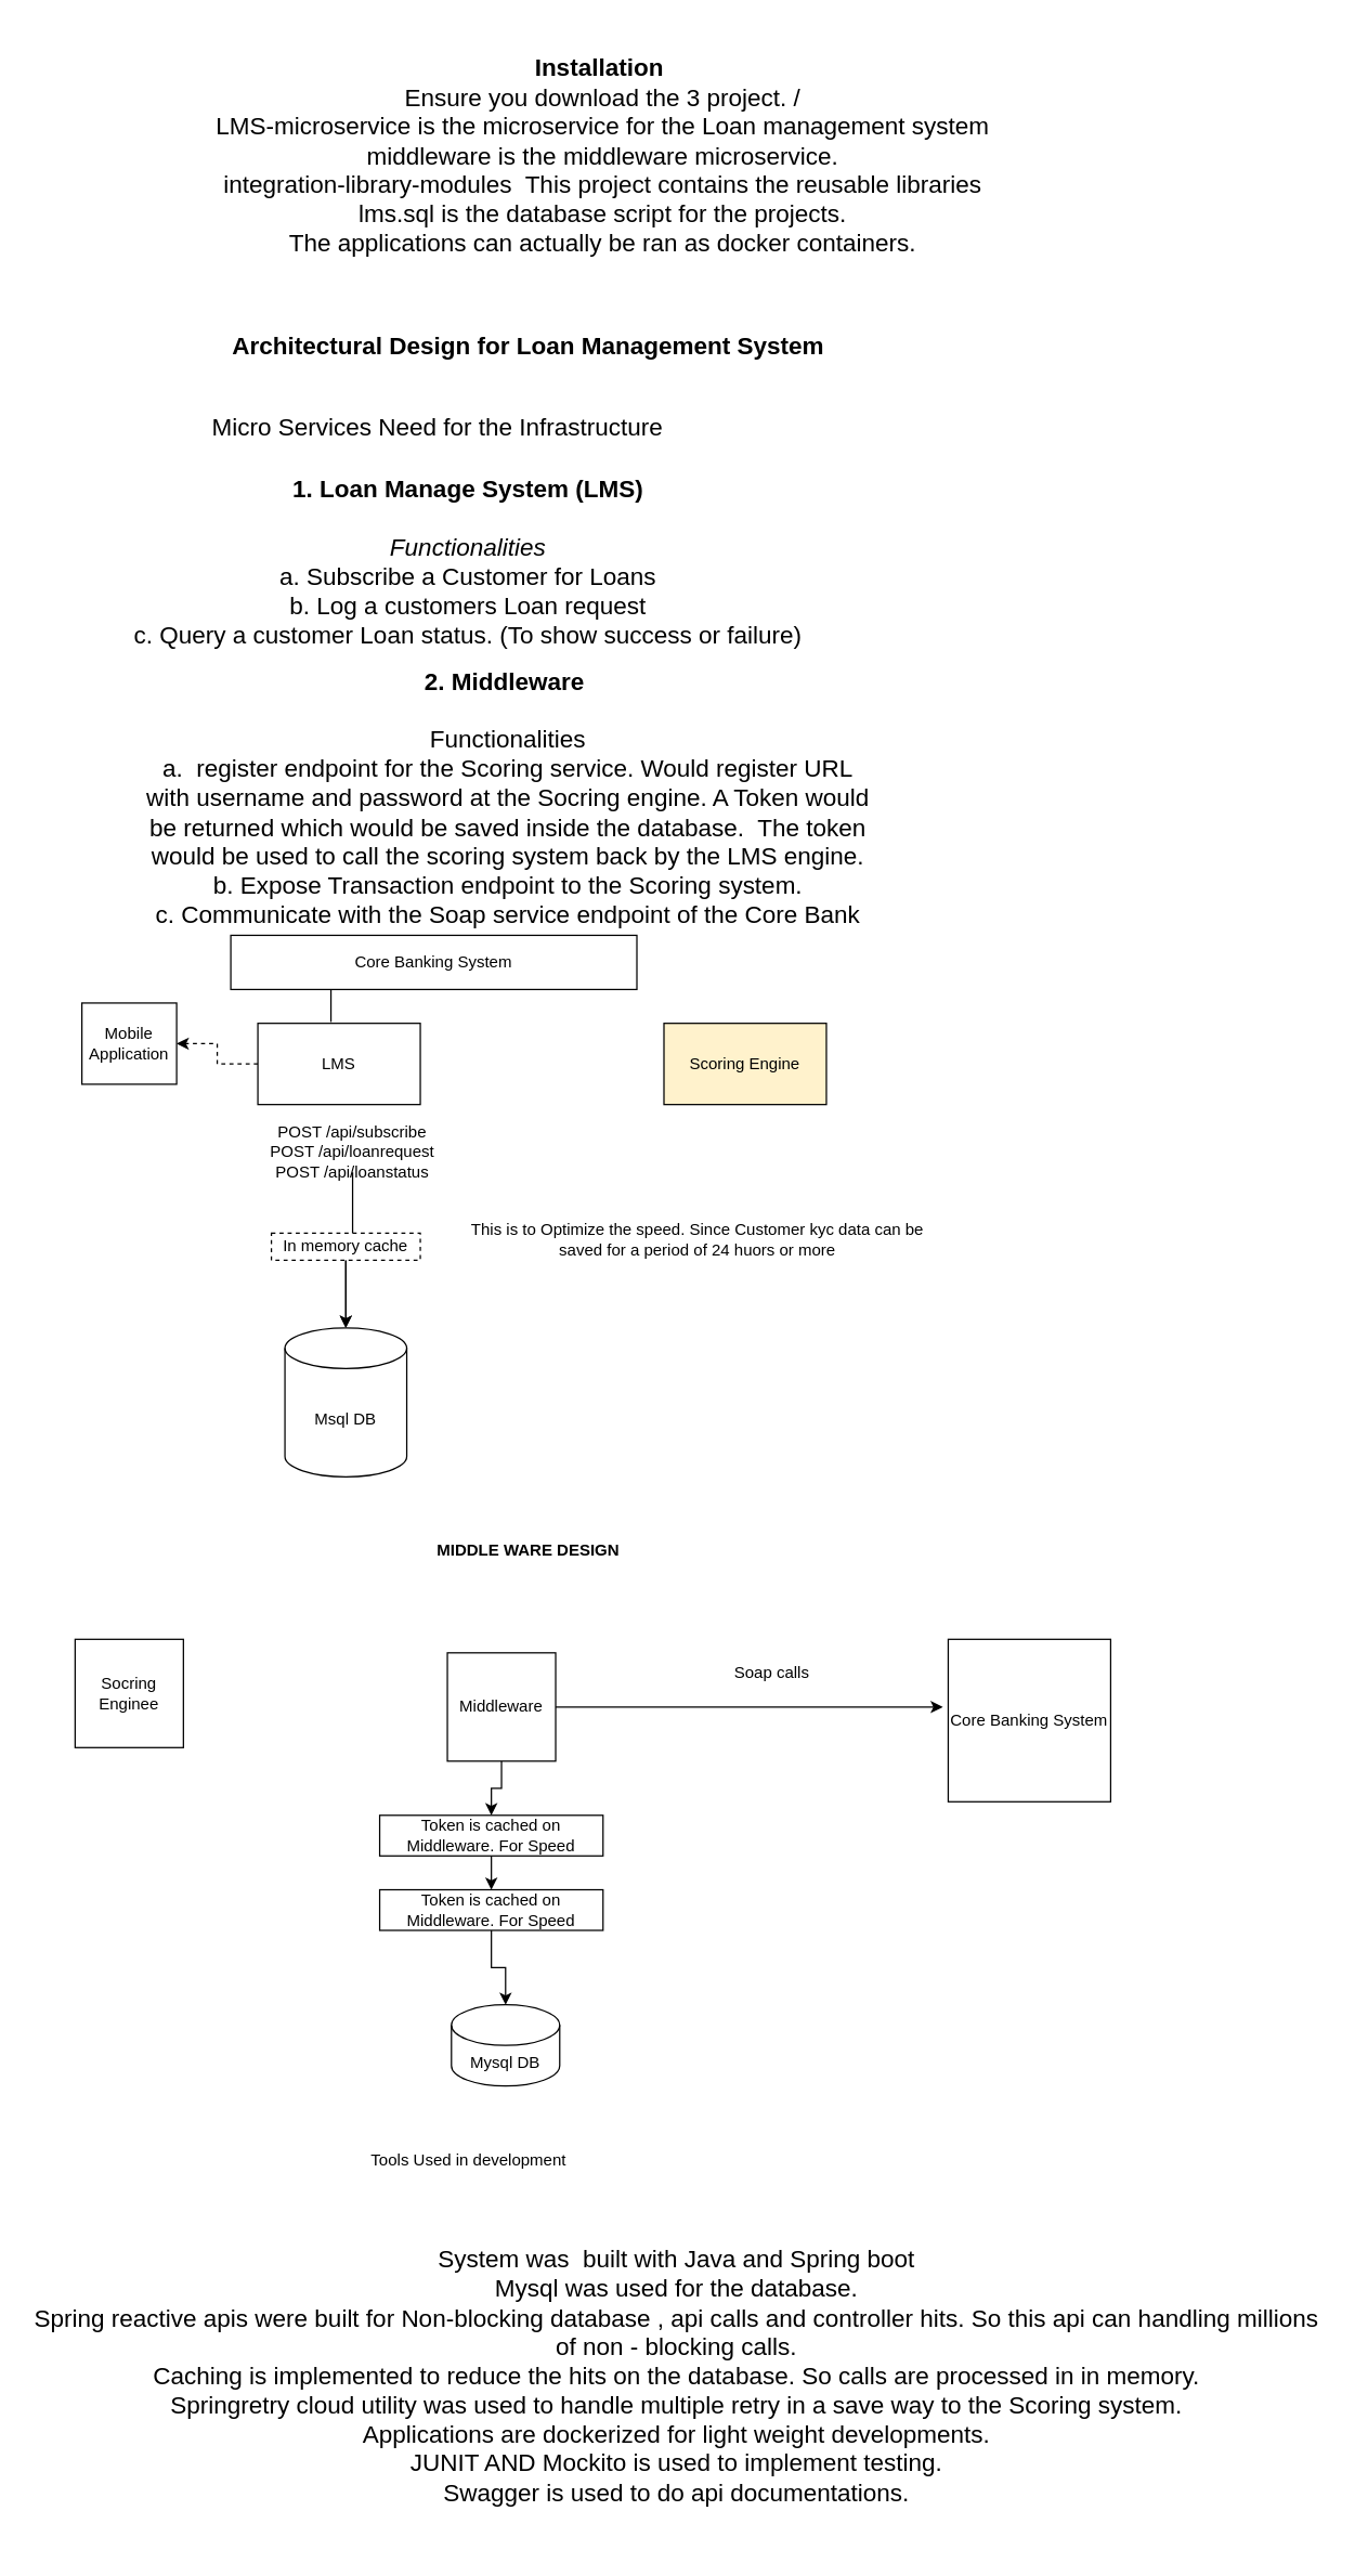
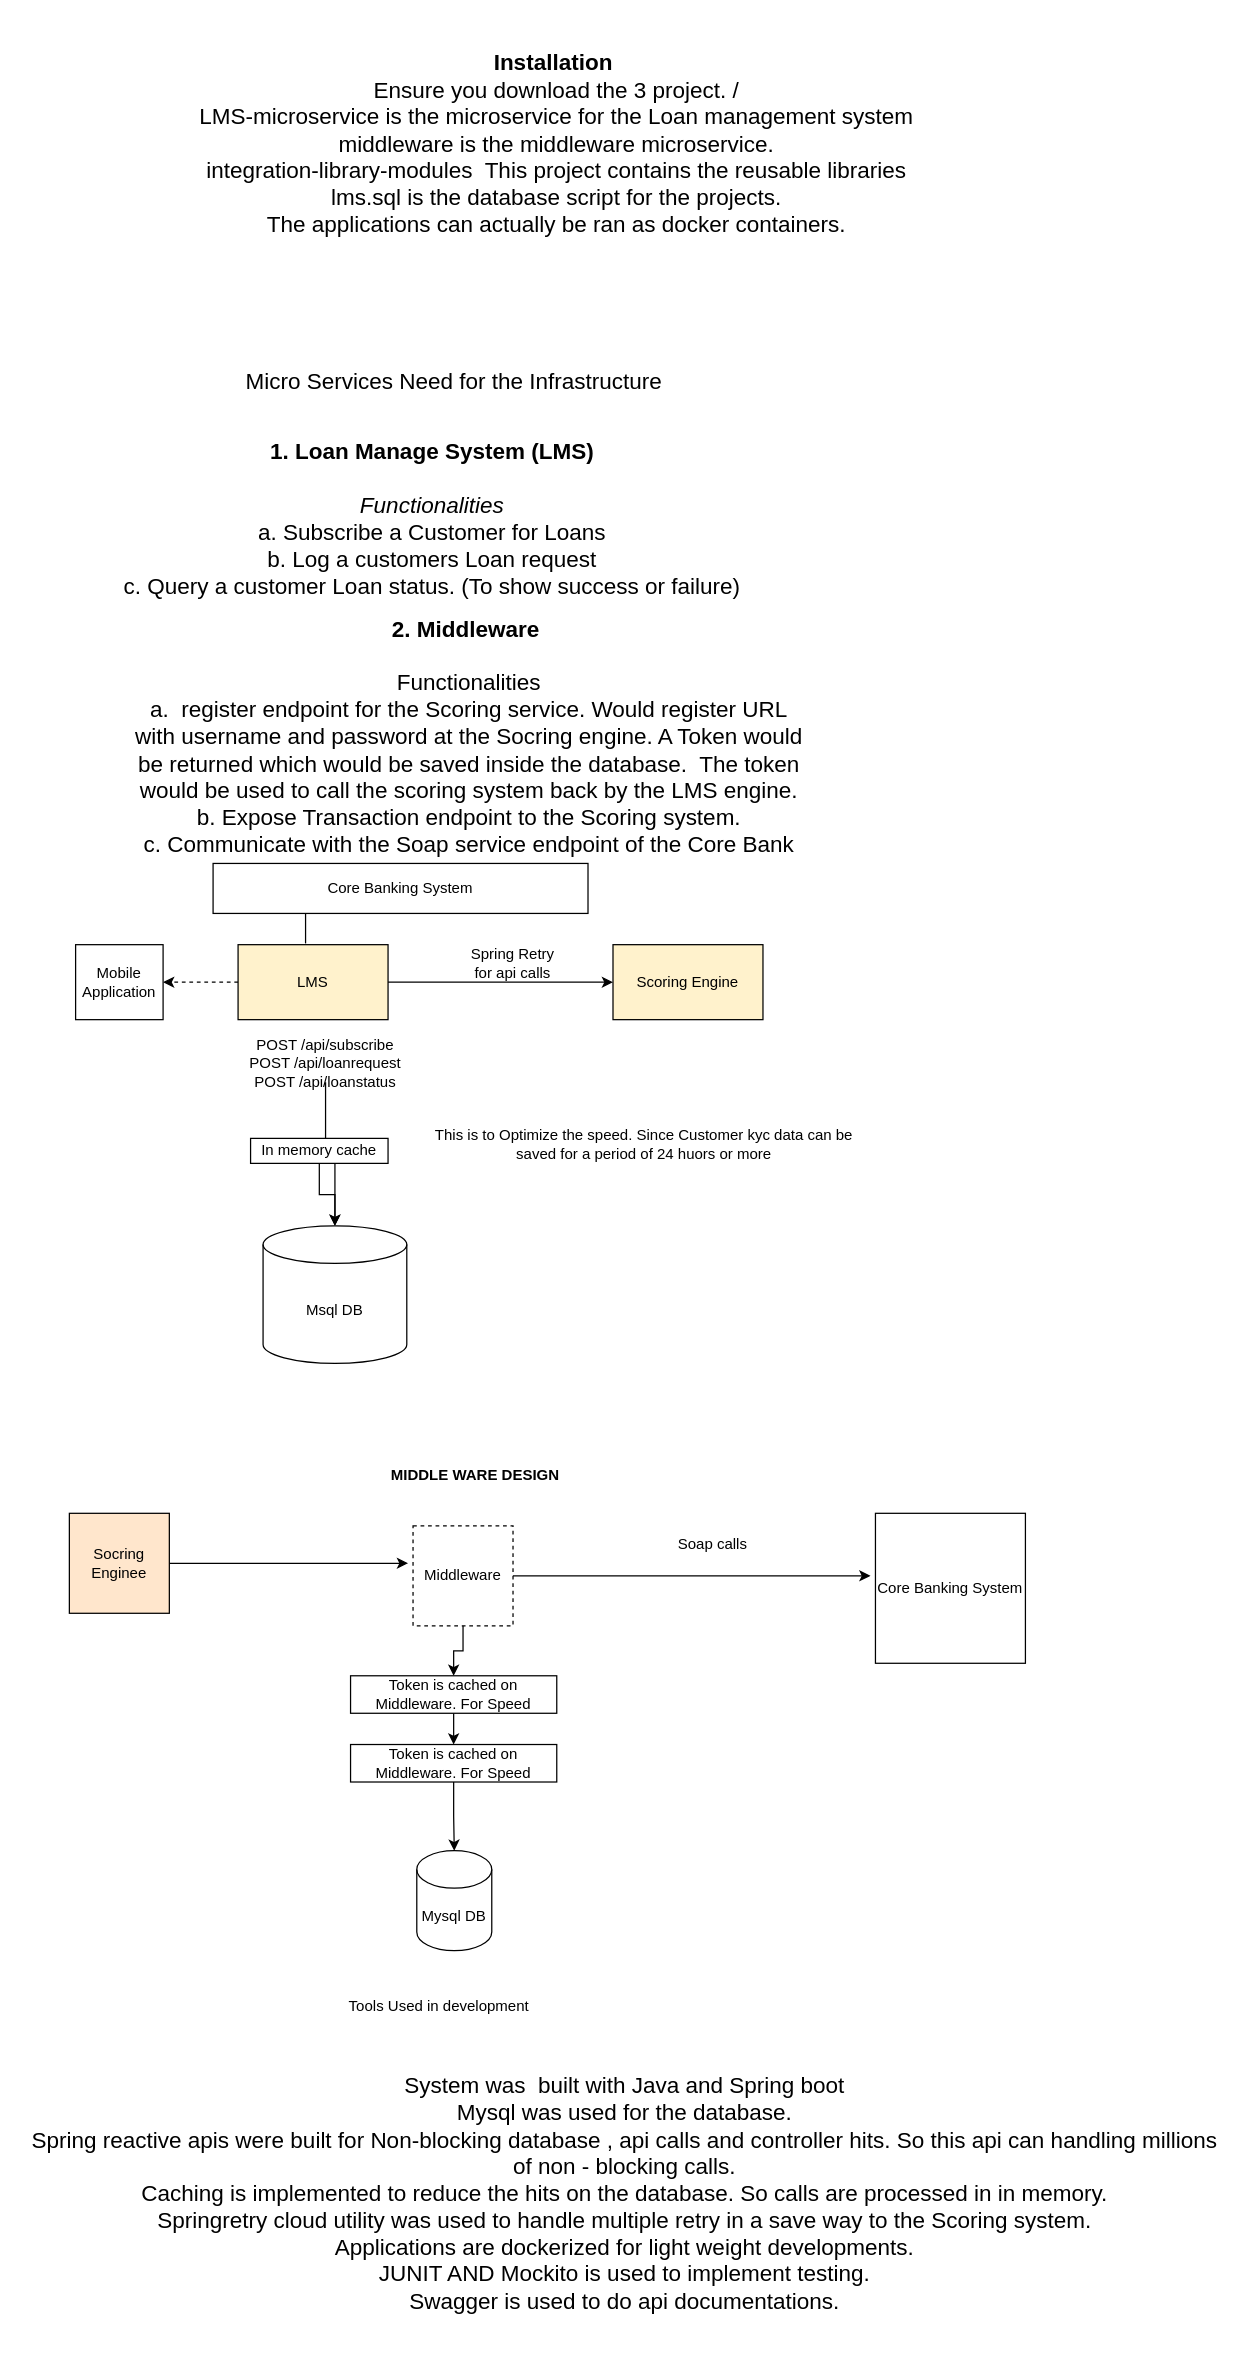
- <mxCell id="2" value="&lt;b&gt;&lt;font style=&quot;font-size: 18px;&quot;&gt;Architectural Design for Loan Management System&lt;/font&gt;&lt;/b&gt;" style="text;html=1;strokeColor=none;fillColor=none;align=center;verticalAlign=middle;whiteSpace=wrap;rounded=0;" parent="1" vertex="1"><mxGeometry x="165" y="240" width="450" height="30" as="geometry" /></mxCell>
- <mxCell id="3" value="&lt;font style=&quot;font-size: 18px;&quot;&gt;Micro Services Need for the Infrastructure&lt;/font&gt;" style="text;html=1;strokeColor=none;fillColor=none;align=center;verticalAlign=middle;whiteSpace=wrap;rounded=0;" parent="1" vertex="1"><mxGeometry x="77.5" y="300" width="490" height="30" as="geometry" /></mxCell>
+ <mxCell id="3" value="&lt;font style=&quot;font-size: 18px;&quot;&gt;Micro Services Need for the Infrastructure&lt;/font&gt;" style="text;html=1;strokeColor=none;fillColor=none;align=center;verticalAlign=middle;whiteSpace=wrap;rounded=0;" parent="1" vertex="1"><mxGeometry x="117.5" y="290" width="490" height="30" as="geometry" /></mxCell>
- <mxCell id="11" value="Mobile Application" style="rounded=0;whiteSpace=wrap;html=1;" parent="1" vertex="1"><mxGeometry x="60" y="740" width="70" height="60" as="geometry" /></mxCell>
+ <mxCell id="11" value="Mobile Application" style="rounded=0;whiteSpace=wrap;html=1;" parent="1" vertex="1"><mxGeometry x="60" y="755" width="70" height="60" as="geometry" /></mxCell>
+ <mxCell id="32" value="Spring Retry for api calls" style="text;html=1;strokeColor=none;fillColor=none;align=center;verticalAlign=middle;whiteSpace=wrap;rounded=0;" parent="1" vertex="1"><mxGeometry x="370" y="755" width="80" height="30" as="geometry" /></mxCell>
- <mxCell id="8" value="LMS" style="rounded=0;whiteSpace=wrap;html=1;" parent="1" vertex="1"><mxGeometry x="190" y="755" width="120" height="60" as="geometry" /></mxCell>
+ <mxCell id="8" value="LMS" style="rounded=0;whiteSpace=wrap;html=1;fillColor=#fff2cc;" parent="1" vertex="1"><mxGeometry x="190" y="755" width="120" height="60" as="geometry" /></mxCell>
+ <mxCell id="7" style="edgeStyle=orthogonalEdgeStyle;rounded=0;orthogonalLoop=1;jettySize=auto;html=1;" parent="1" source="8" target="15" edge="1"><mxGeometry relative="1" as="geometry" /></mxCell>
- <mxCell id="13" value="In memory cache" style="rounded=0;whiteSpace=wrap;html=1;dashed=1;" parent="1" vertex="1"><mxGeometry x="200" y="910" width="110" height="20" as="geometry" /></mxCell>
+ <mxCell id="13" value="In memory cache" style="rounded=0;whiteSpace=wrap;html=1;" parent="1" vertex="1"><mxGeometry x="200" y="910" width="110" height="20" as="geometry" /></mxCell>
- <mxCell id="14" value="Msql DB" style="shape=cylinder3;whiteSpace=wrap;html=1;boundedLbl=1;backgroundOutline=1;size=15;" parent="1" vertex="1"><mxGeometry x="210" y="980" width="90" height="110" as="geometry" /></mxCell>
+ <mxCell id="14" value="Msql DB" style="shape=cylinder3;whiteSpace=wrap;html=1;boundedLbl=1;backgroundOutline=1;size=15;" parent="1" vertex="1"><mxGeometry x="210" y="980" width="115" height="110" as="geometry" /></mxCell>
- <mxCell id="19" value="MIDDLE WARE DESIGN" style="text;html=1;strokeColor=none;fillColor=none;align=center;verticalAlign=middle;whiteSpace=wrap;rounded=0;fontStyle=1" parent="1" vertex="1"><mxGeometry x="220" y="1130" width="340" height="30" as="geometry" /></mxCell>
+ <mxCell id="19" value="MIDDLE WARE DESIGN" style="text;html=1;strokeColor=none;fillColor=none;align=center;verticalAlign=middle;whiteSpace=wrap;rounded=0;fontStyle=1" parent="1" vertex="1"><mxGeometry x="210" y="1165" width="340" height="30" as="geometry" /></mxCell>
- <mxCell id="24" value="Socring Enginee" style="whiteSpace=wrap;html=1;aspect=fixed;" parent="1" vertex="1"><mxGeometry x="55" y="1210" width="80" height="80" as="geometry" /></mxCell>
+ <mxCell id="24" value="Socring Enginee" style="whiteSpace=wrap;html=1;aspect=fixed;fillColor=#ffe6cc;" parent="1" vertex="1"><mxGeometry x="55" y="1210" width="80" height="80" as="geometry" /></mxCell>
+ <mxCell id="23" style="edgeStyle=orthogonalEdgeStyle;rounded=0;orthogonalLoop=1;jettySize=auto;html=1;entryX=-0.05;entryY=0.375;entryDx=0;entryDy=0;entryPerimeter=0;" parent="1" source="24" target="22" edge="1"><mxGeometry relative="1" as="geometry" /></mxCell>
- <mxCell id="22" value="Middleware" style="whiteSpace=wrap;html=1;aspect=fixed;" parent="1" vertex="1"><mxGeometry x="330" y="1220" width="80" height="80" as="geometry" /></mxCell>
+ <mxCell id="22" value="Middleware" style="whiteSpace=wrap;html=1;aspect=fixed;dashed=1;" parent="1" vertex="1"><mxGeometry x="330" y="1220" width="80" height="80" as="geometry" /></mxCell>
- <mxCell id="29" value="Mysql DB" style="shape=cylinder3;whiteSpace=wrap;html=1;boundedLbl=1;backgroundOutline=1;size=15;" parent="1" vertex="1"><mxGeometry x="333" y="1480" width="80" height="60" as="geometry" /></mxCell>
+ <mxCell id="29" value="Mysql DB" style="shape=cylinder3;whiteSpace=wrap;html=1;boundedLbl=1;backgroundOutline=1;size=15;" parent="1" vertex="1"><mxGeometry x="333" y="1480" width="60" height="80" as="geometry" /></mxCell>
- <mxCell id="33" value="Tools Used in development" style="text;html=1;strokeColor=none;fillColor=none;align=center;verticalAlign=middle;whiteSpace=wrap;rounded=0;" parent="1" vertex="1"><mxGeometry x="90.5" y="1580" width="510" height="30" as="geometry" /></mxCell>
+ <mxCell id="33" value="Tools Used in development" style="text;html=1;strokeColor=none;fillColor=none;align=center;verticalAlign=middle;whiteSpace=wrap;rounded=0;" parent="1" vertex="1"><mxGeometry x="95.5" y="1590" width="510" height="30" as="geometry" /></mxCell>
